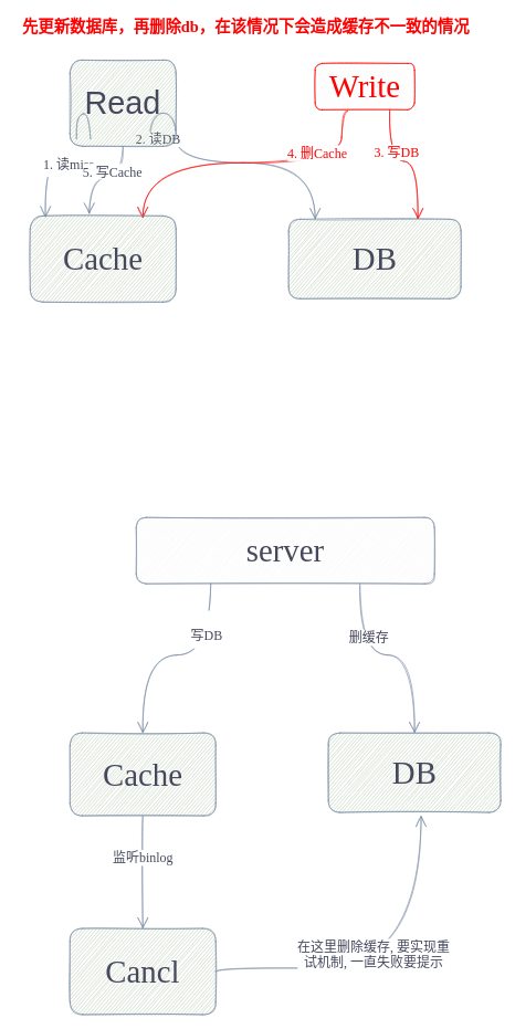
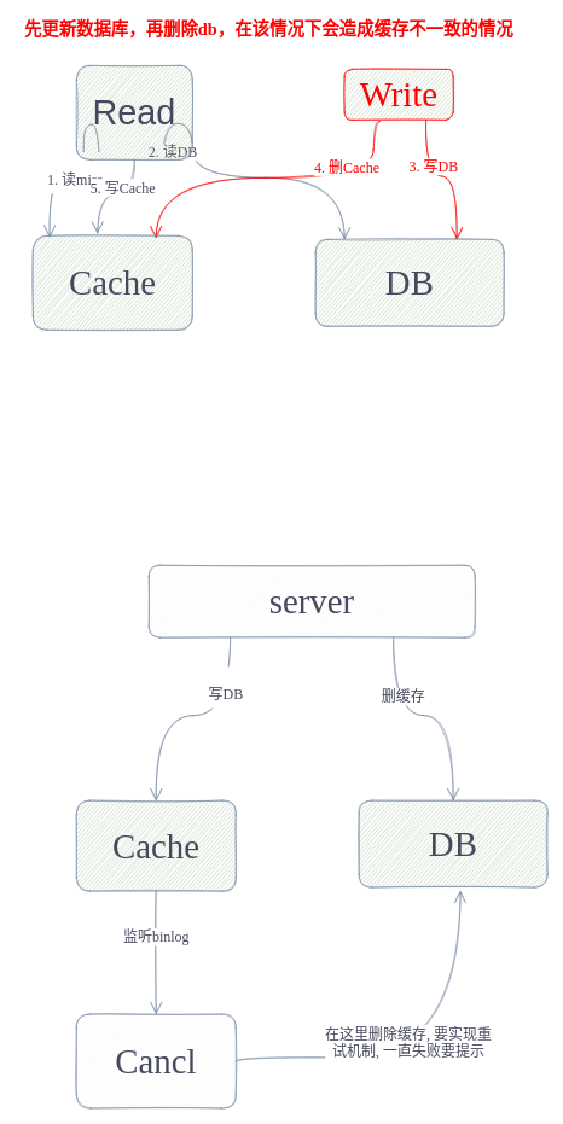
- <mxCell id="13" value="&lt;font color=&quot;#ff0000&quot; style=&quot;font-size: 48px;&quot;&gt;Write&lt;/font&gt;" style="rounded=1;whiteSpace=wrap;html=1;sketch=1;hachureGap=4;fontFamily=Architects Daughter;fontSource=https%3A%2F%2Ffonts.googleapis.com%2Fcss%3Ffamily%3DArchitects%2BDaughter;fontSize=20;fontColor=#46495D;strokeColor=#FF0000;fillColor=#f5f5f5;" parent="1" vertex="1"><mxGeometry x="475" y="95" width="150" height="70" as="geometry" /></mxCell>
+ <mxCell id="13" value="&lt;font color=&quot;#ff0000&quot; style=&quot;font-size: 48px;&quot;&gt;Write&lt;/font&gt;" style="rounded=1;whiteSpace=wrap;html=1;sketch=1;hachureGap=4;fontFamily=Architects Daughter;fontSource=https%3A%2F%2Ffonts.googleapis.com%2Fcss%3Ffamily%3DArchitects%2BDaughter;fontSize=20;fontColor=#46495D;strokeColor=#FF0000;fillColor=#B2C9AB;" parent="1" vertex="1"><mxGeometry x="475" y="95" width="150" height="70" as="geometry" /></mxCell>
- <mxCell id="28" value="&lt;span style=&quot;font-size: 48px;&quot;&gt;Cancl&lt;/span&gt;" style="rounded=1;whiteSpace=wrap;html=1;sketch=1;hachureGap=4;fontFamily=Architects Daughter;fontSource=https%3A%2F%2Ffonts.googleapis.com%2Fcss%3Ffamily%3DArchitects%2BDaughter;fontSize=20;fontColor=#46495D;strokeColor=#788AA3;fillColor=#B2C9AB;" parent="1" vertex="1"><mxGeometry x="105" y="1400" width="220" height="130" as="geometry" /></mxCell>
+ <mxCell id="28" value="&lt;span style=&quot;font-size: 48px;&quot;&gt;Cancl&lt;/span&gt;" style="rounded=1;whiteSpace=wrap;html=1;sketch=1;hachureGap=4;fontFamily=Architects Daughter;fontSource=https%3A%2F%2Ffonts.googleapis.com%2Fcss%3Ffamily%3DArchitects%2BDaughter;fontSize=20;fontColor=#46495D;strokeColor=#788AA3;fillColor=#f5f5f5;" parent="1" vertex="1"><mxGeometry x="105" y="1400" width="220" height="130" as="geometry" /></mxCell>
